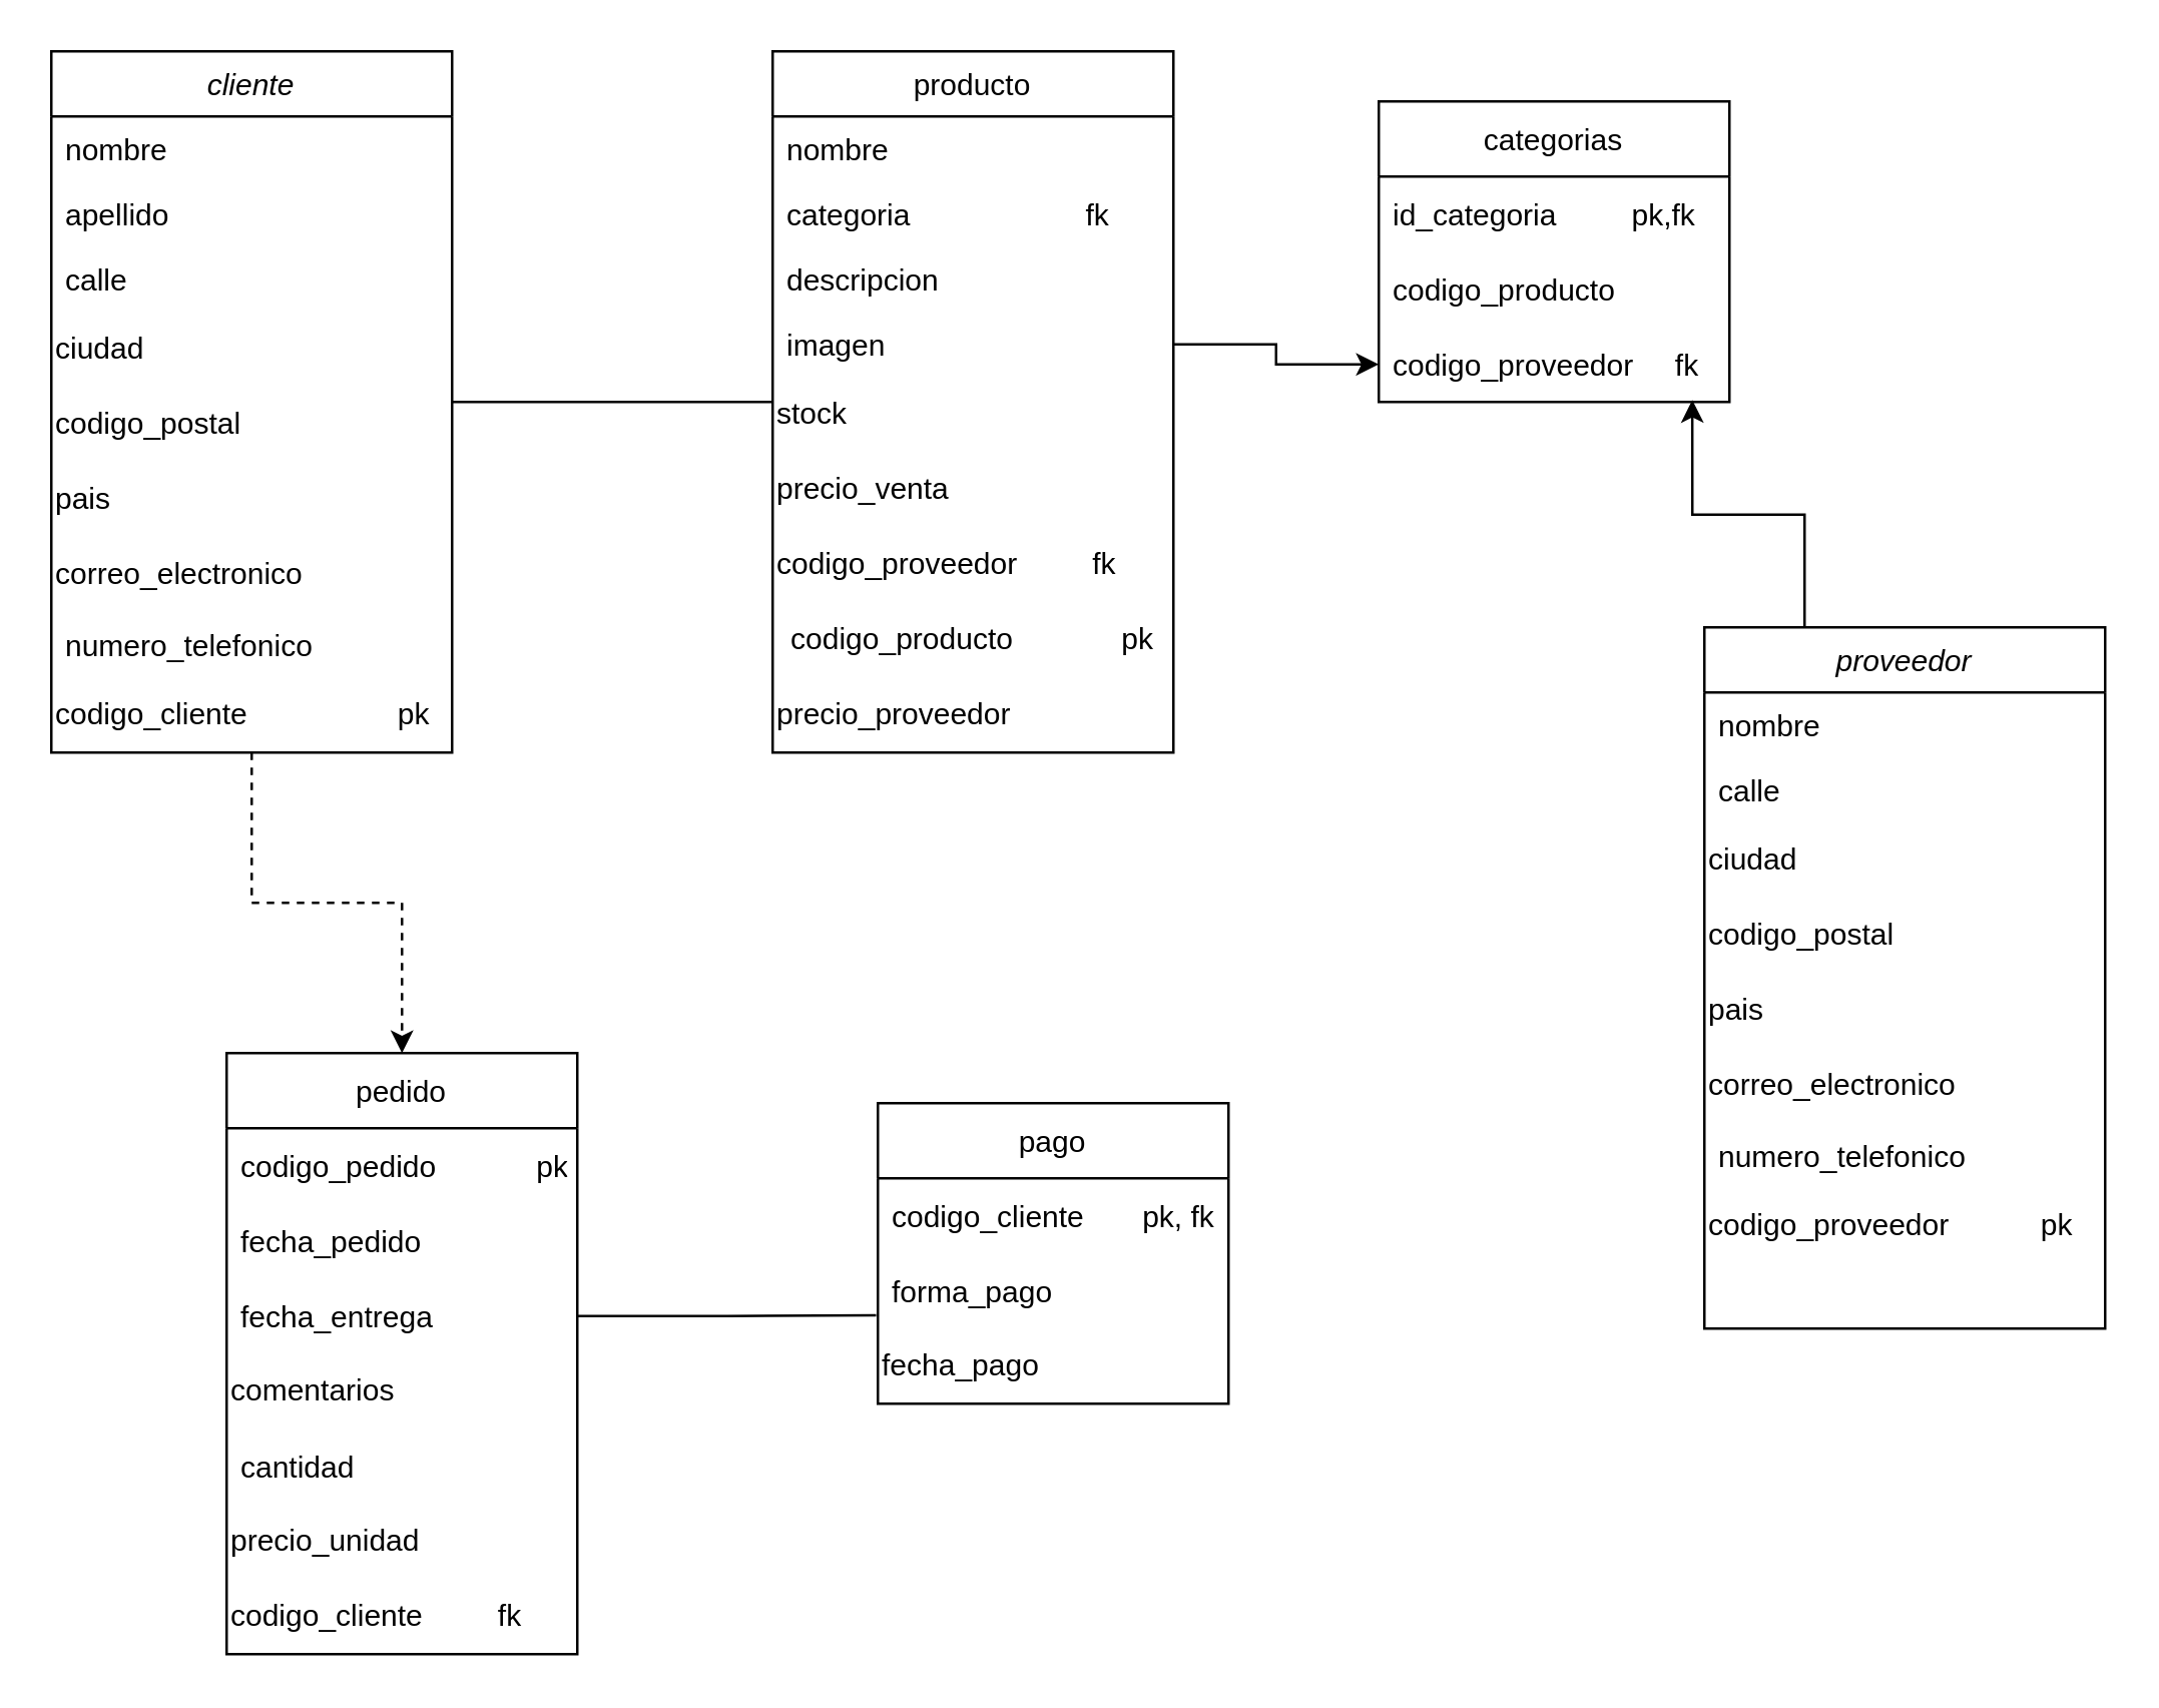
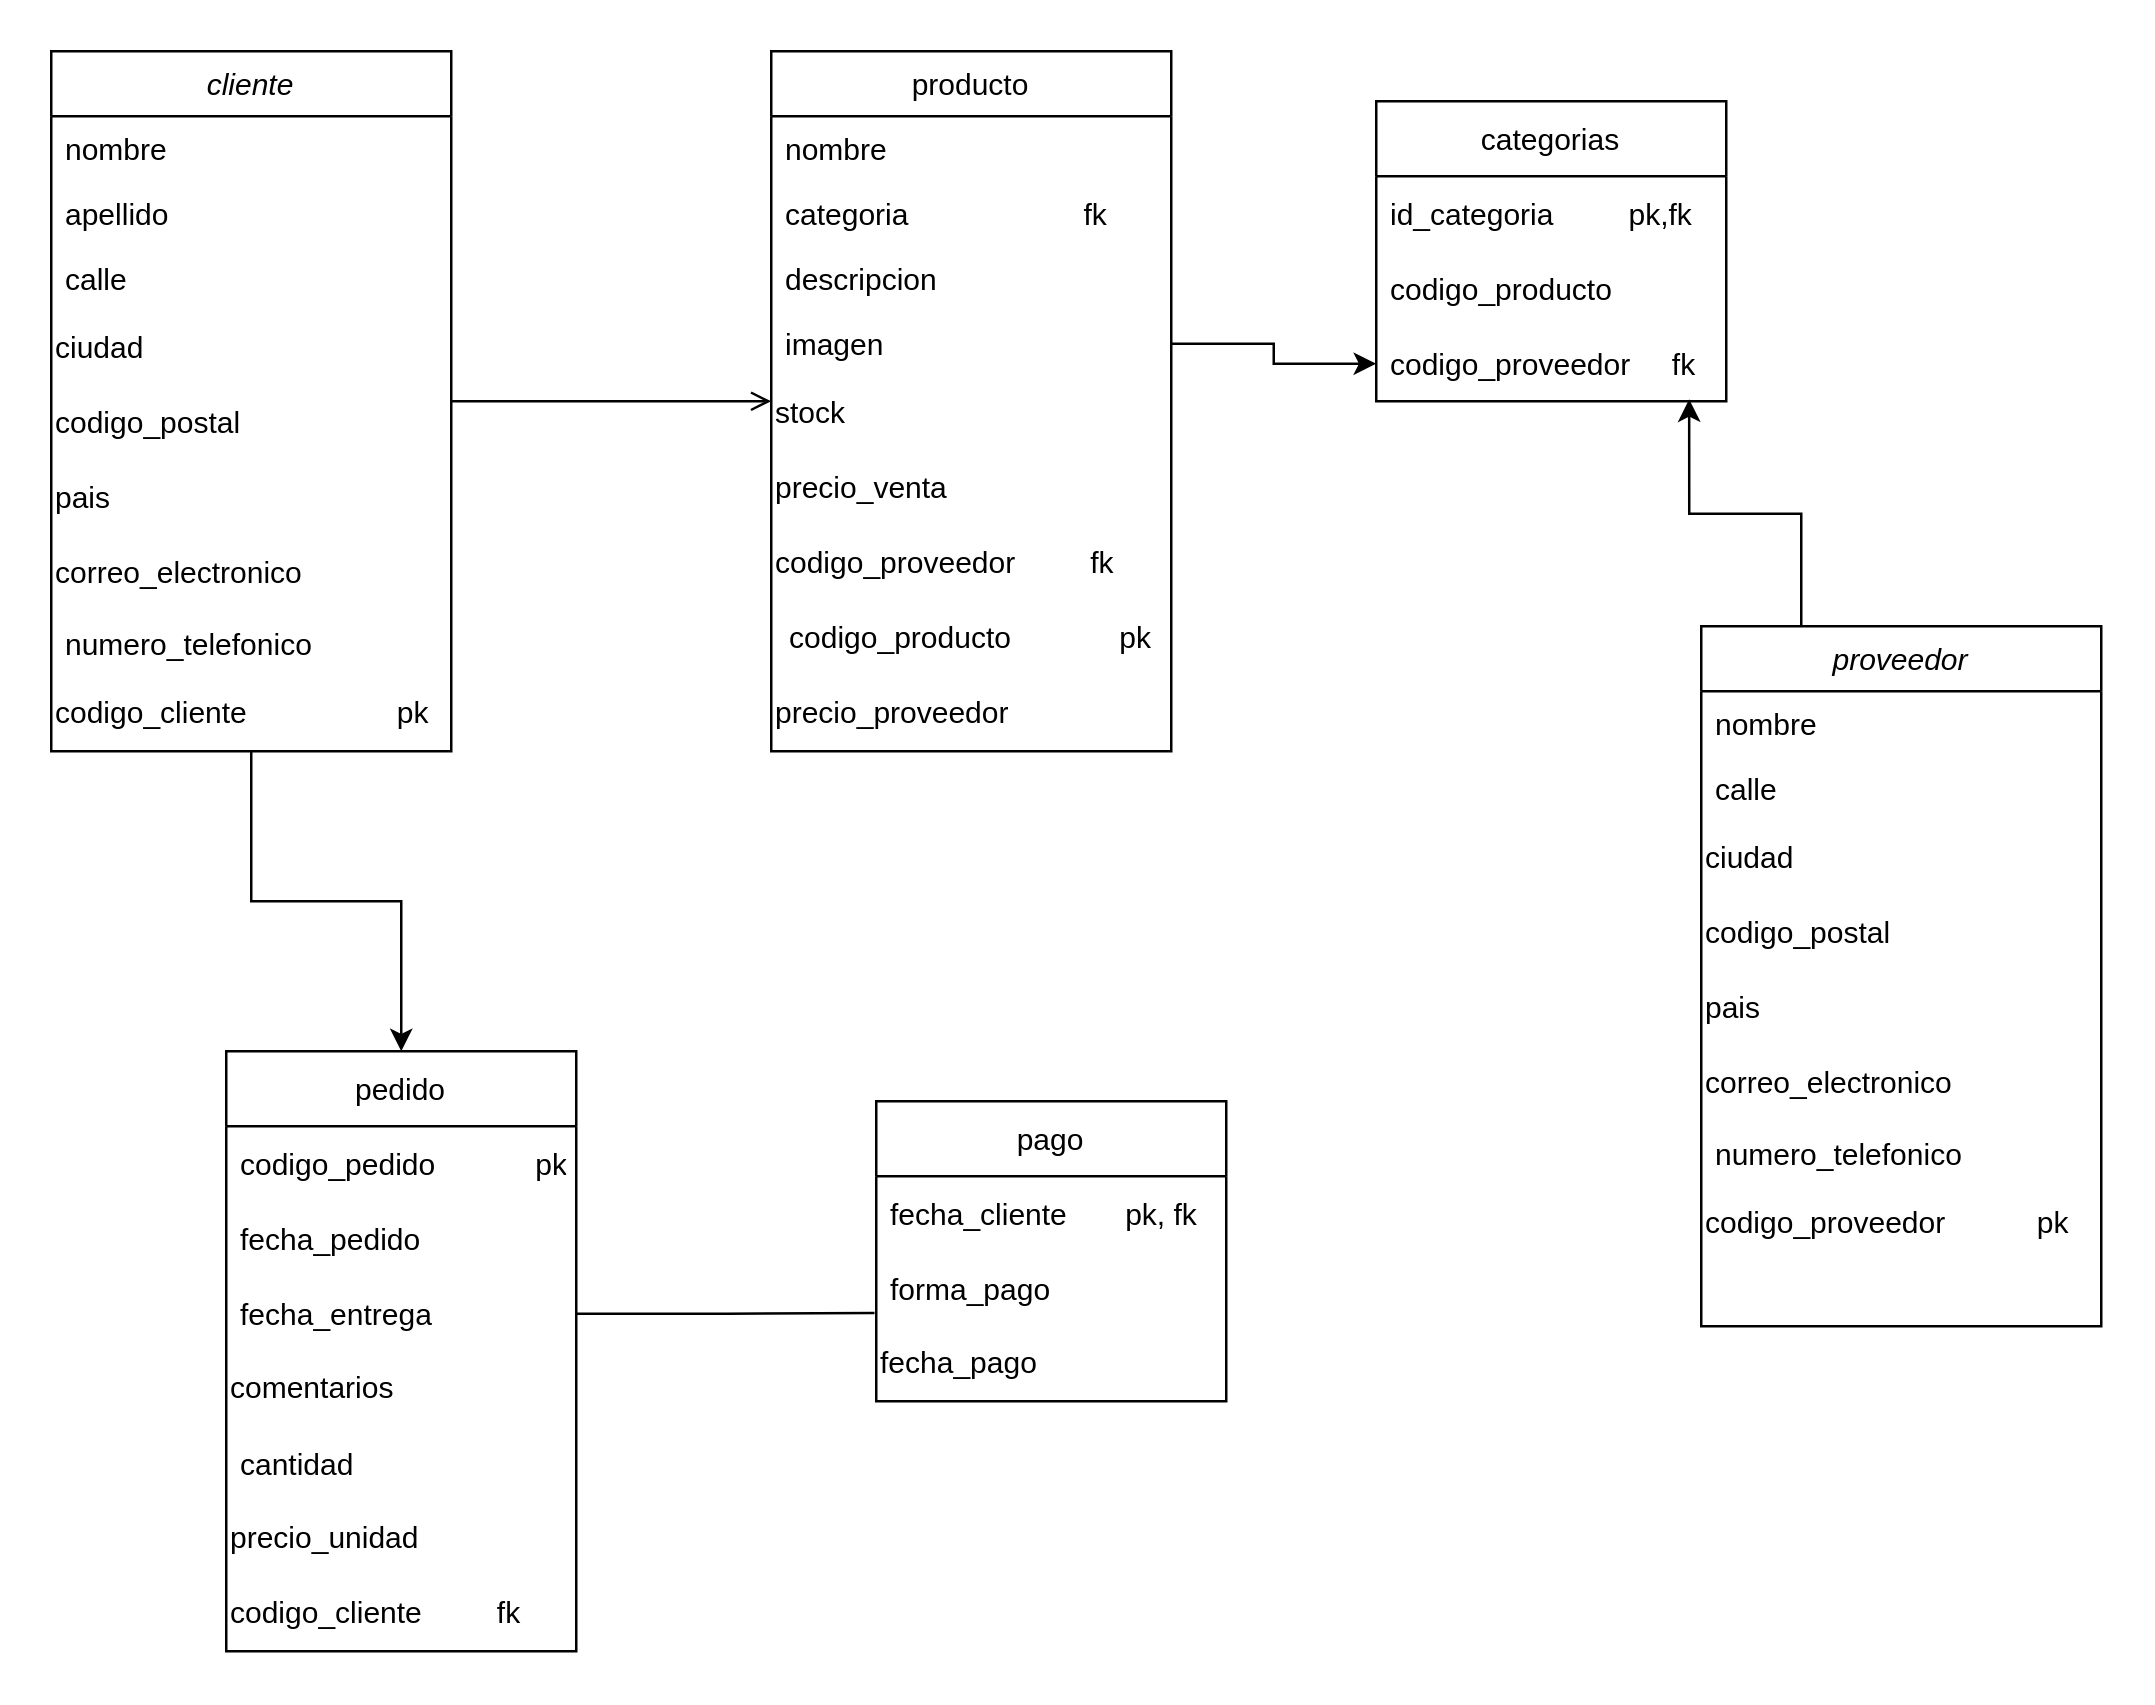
- <mxCell id="23" value="" style="endArrow=none;shadow=0;strokeWidth=1;rounded=0;endFill=1;edgeStyle=elbowEdgeStyle;elbow=vertical;" parent="1" source="2" target="12" edge="1"><mxGeometry x="0.5" y="41" relative="1" as="geometry"><mxPoint x="180" y="92" as="sourcePoint" /><mxPoint x="340" y="92" as="targetPoint" /><mxPoint x="-40" y="32" as="offset" /></mxGeometry></mxCell>
+ <mxCell id="23" value="" style="endArrow=open;shadow=0;strokeWidth=1;rounded=0;endFill=1;edgeStyle=elbowEdgeStyle;elbow=vertical;" parent="1" source="2" target="12" edge="1"><mxGeometry x="0.5" y="41" relative="1" as="geometry"><mxPoint x="180" y="92" as="sourcePoint" /><mxPoint x="340" y="92" as="targetPoint" /><mxPoint x="-40" y="32" as="offset" /></mxGeometry></mxCell>
- <mxCell id="42" style="edgeStyle=orthogonalEdgeStyle;rounded=0;orthogonalLoop=1;jettySize=auto;html=1;exitX=0.5;exitY=1;exitDx=0;exitDy=0;entryX=0.5;entryY=0;entryDx=0;entryDy=0;dashed=1;" parent="1" source="11" target="34" edge="1"><mxGeometry relative="1" as="geometry" /></mxCell>
+ <mxCell id="42" style="edgeStyle=orthogonalEdgeStyle;rounded=0;orthogonalLoop=1;jettySize=auto;html=1;exitX=0.5;exitY=1;exitDx=0;exitDy=0;entryX=0.5;entryY=0;entryDx=0;entryDy=0;" parent="1" source="11" target="34" edge="1"><mxGeometry relative="1" as="geometry" /></mxCell>
- <mxCell id="44" value="codigo_cliente       pk, fk" style="text;strokeColor=none;fillColor=none;align=left;verticalAlign=middle;spacingLeft=4;spacingRight=4;overflow=hidden;points=[[0,0.5],[1,0.5]];portConstraint=eastwest;rotatable=0;" parent="43" vertex="1"><mxGeometry y="30" width="140" height="30" as="geometry" /></mxCell>
+ <mxCell id="44" value="fecha_cliente       pk, fk" style="text;strokeColor=none;fillColor=none;align=left;verticalAlign=middle;spacingLeft=4;spacingRight=4;overflow=hidden;points=[[0,0.5],[1,0.5]];portConstraint=eastwest;rotatable=0;" parent="43" vertex="1"><mxGeometry y="30" width="140" height="30" as="geometry" /></mxCell>
